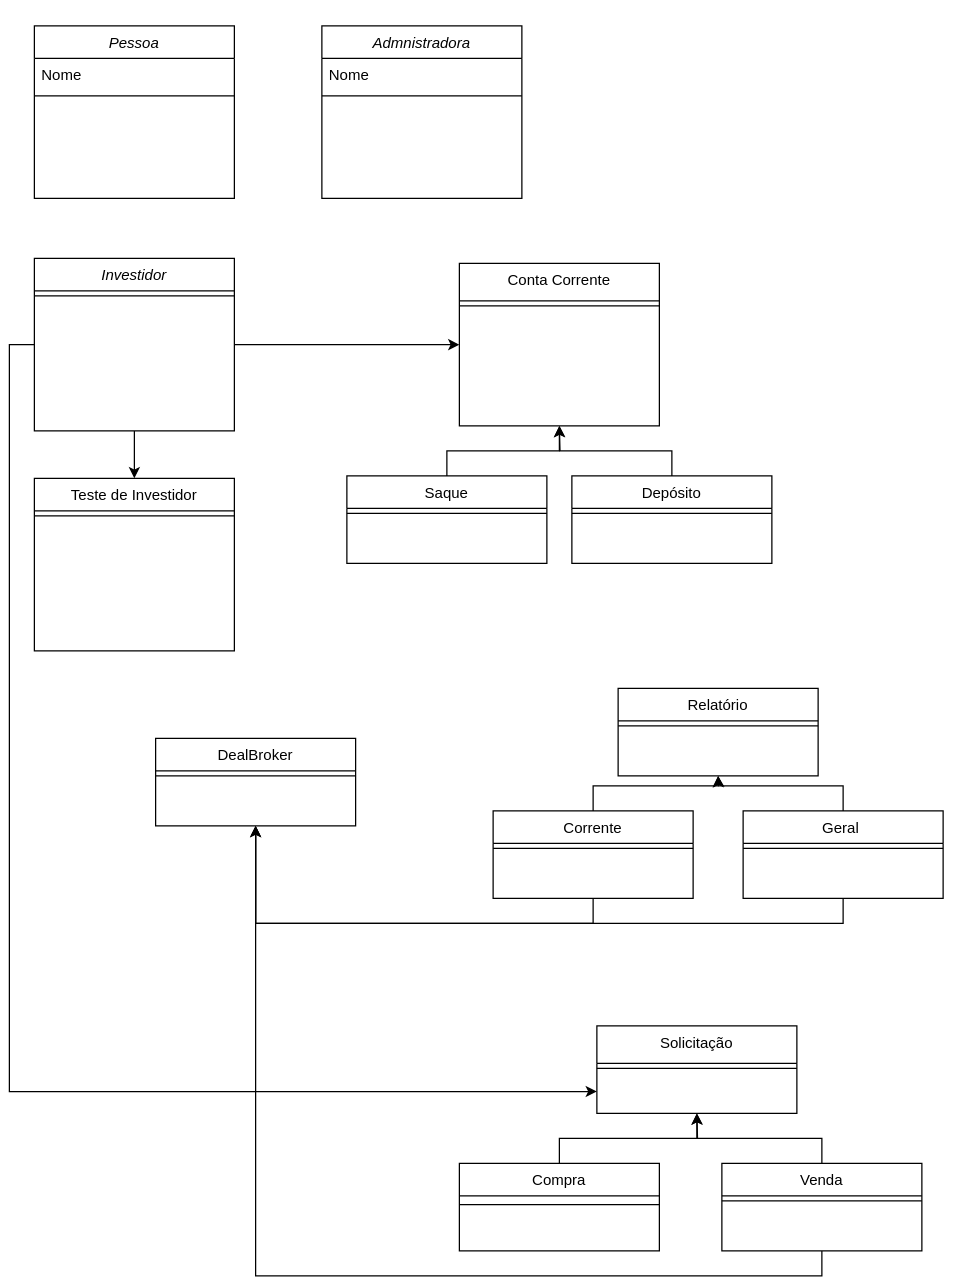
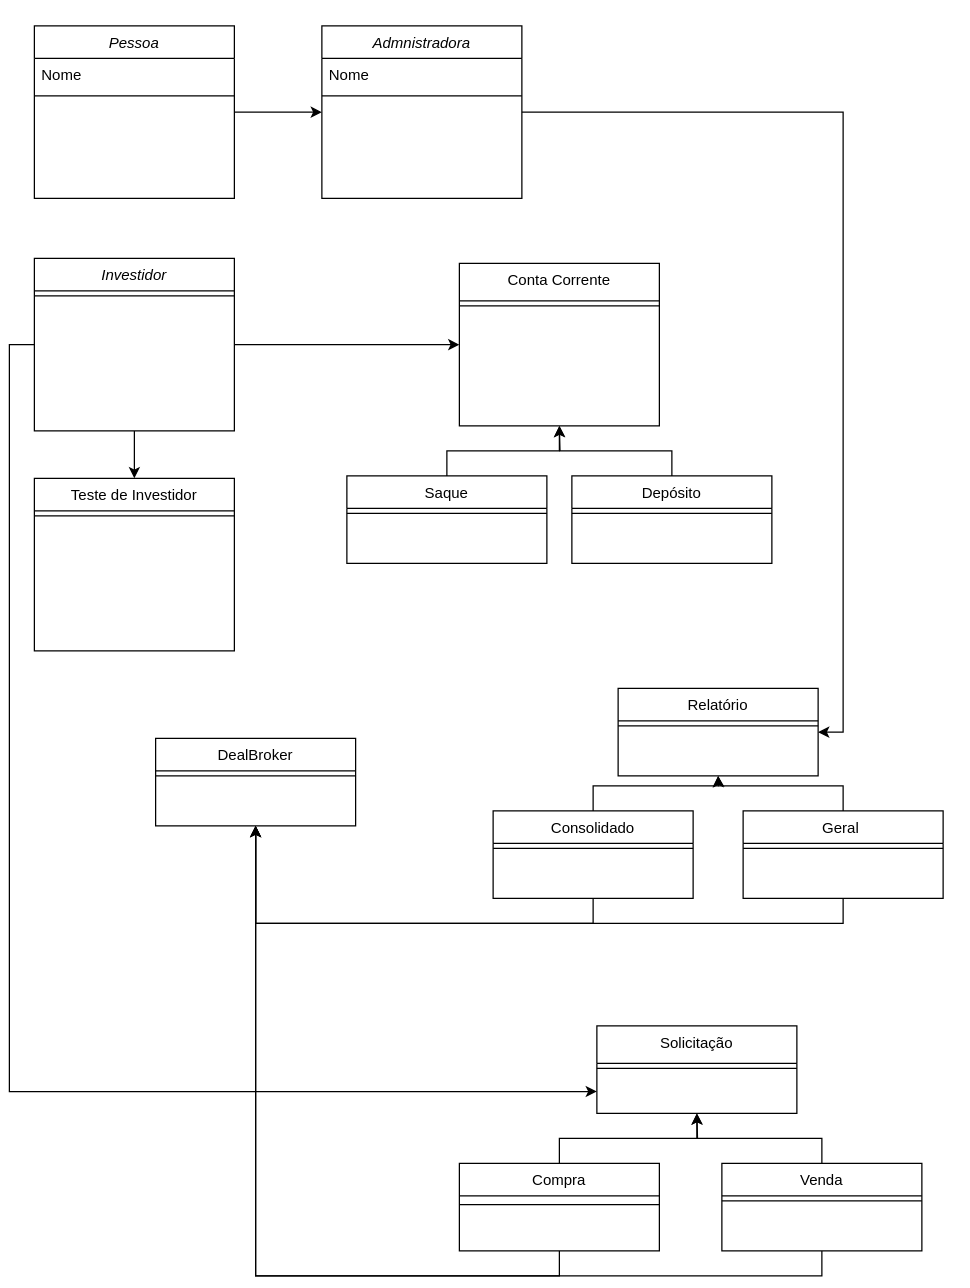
+ <mxCell id="2" style="edgeStyle=orthogonalEdgeStyle;rounded=0;orthogonalLoop=1;jettySize=auto;html=1;exitX=1;exitY=0.5;exitDx=0;exitDy=0;entryX=0;entryY=0.5;entryDx=0;entryDy=0;" parent="1" source="3" target="44" edge="1"><mxGeometry relative="1" as="geometry" /></mxCell>
+ <mxCell id="43" style="edgeStyle=orthogonalEdgeStyle;rounded=0;orthogonalLoop=1;jettySize=auto;html=1;exitX=1;exitY=0.5;exitDx=0;exitDy=0;entryX=1;entryY=0.5;entryDx=0;entryDy=0;" parent="1" source="44" target="16" edge="1"><mxGeometry relative="1" as="geometry" /></mxCell>
- <mxCell id="20" value="Corrente" style="swimlane;fontStyle=0;align=center;verticalAlign=top;childLayout=stackLayout;horizontal=1;startSize=26;horizontalStack=0;resizeParent=1;resizeLast=0;collapsible=1;marginBottom=0;rounded=0;shadow=0;strokeWidth=1;" parent="1" vertex="1"><mxGeometry x="387" y="648" width="160" height="70" as="geometry"><mxRectangle x="340" y="380" width="170" height="26" as="alternateBounds" /></mxGeometry></mxCell>
+ <mxCell id="20" value="Consolidado" style="swimlane;fontStyle=0;align=center;verticalAlign=top;childLayout=stackLayout;horizontal=1;startSize=26;horizontalStack=0;resizeParent=1;resizeLast=0;collapsible=1;marginBottom=0;rounded=0;shadow=0;strokeWidth=1;" parent="1" vertex="1"><mxGeometry x="387" y="648" width="160" height="70" as="geometry"><mxRectangle x="340" y="380" width="170" height="26" as="alternateBounds" /></mxGeometry></mxCell>
+ <mxCell id="29" style="edgeStyle=orthogonalEdgeStyle;rounded=0;orthogonalLoop=1;jettySize=auto;html=1;exitX=0.5;exitY=1;exitDx=0;exitDy=0;entryX=0.5;entryY=1;entryDx=0;entryDy=0;" parent="1" source="30" target="36" edge="1"><mxGeometry relative="1" as="geometry" /></mxCell>
